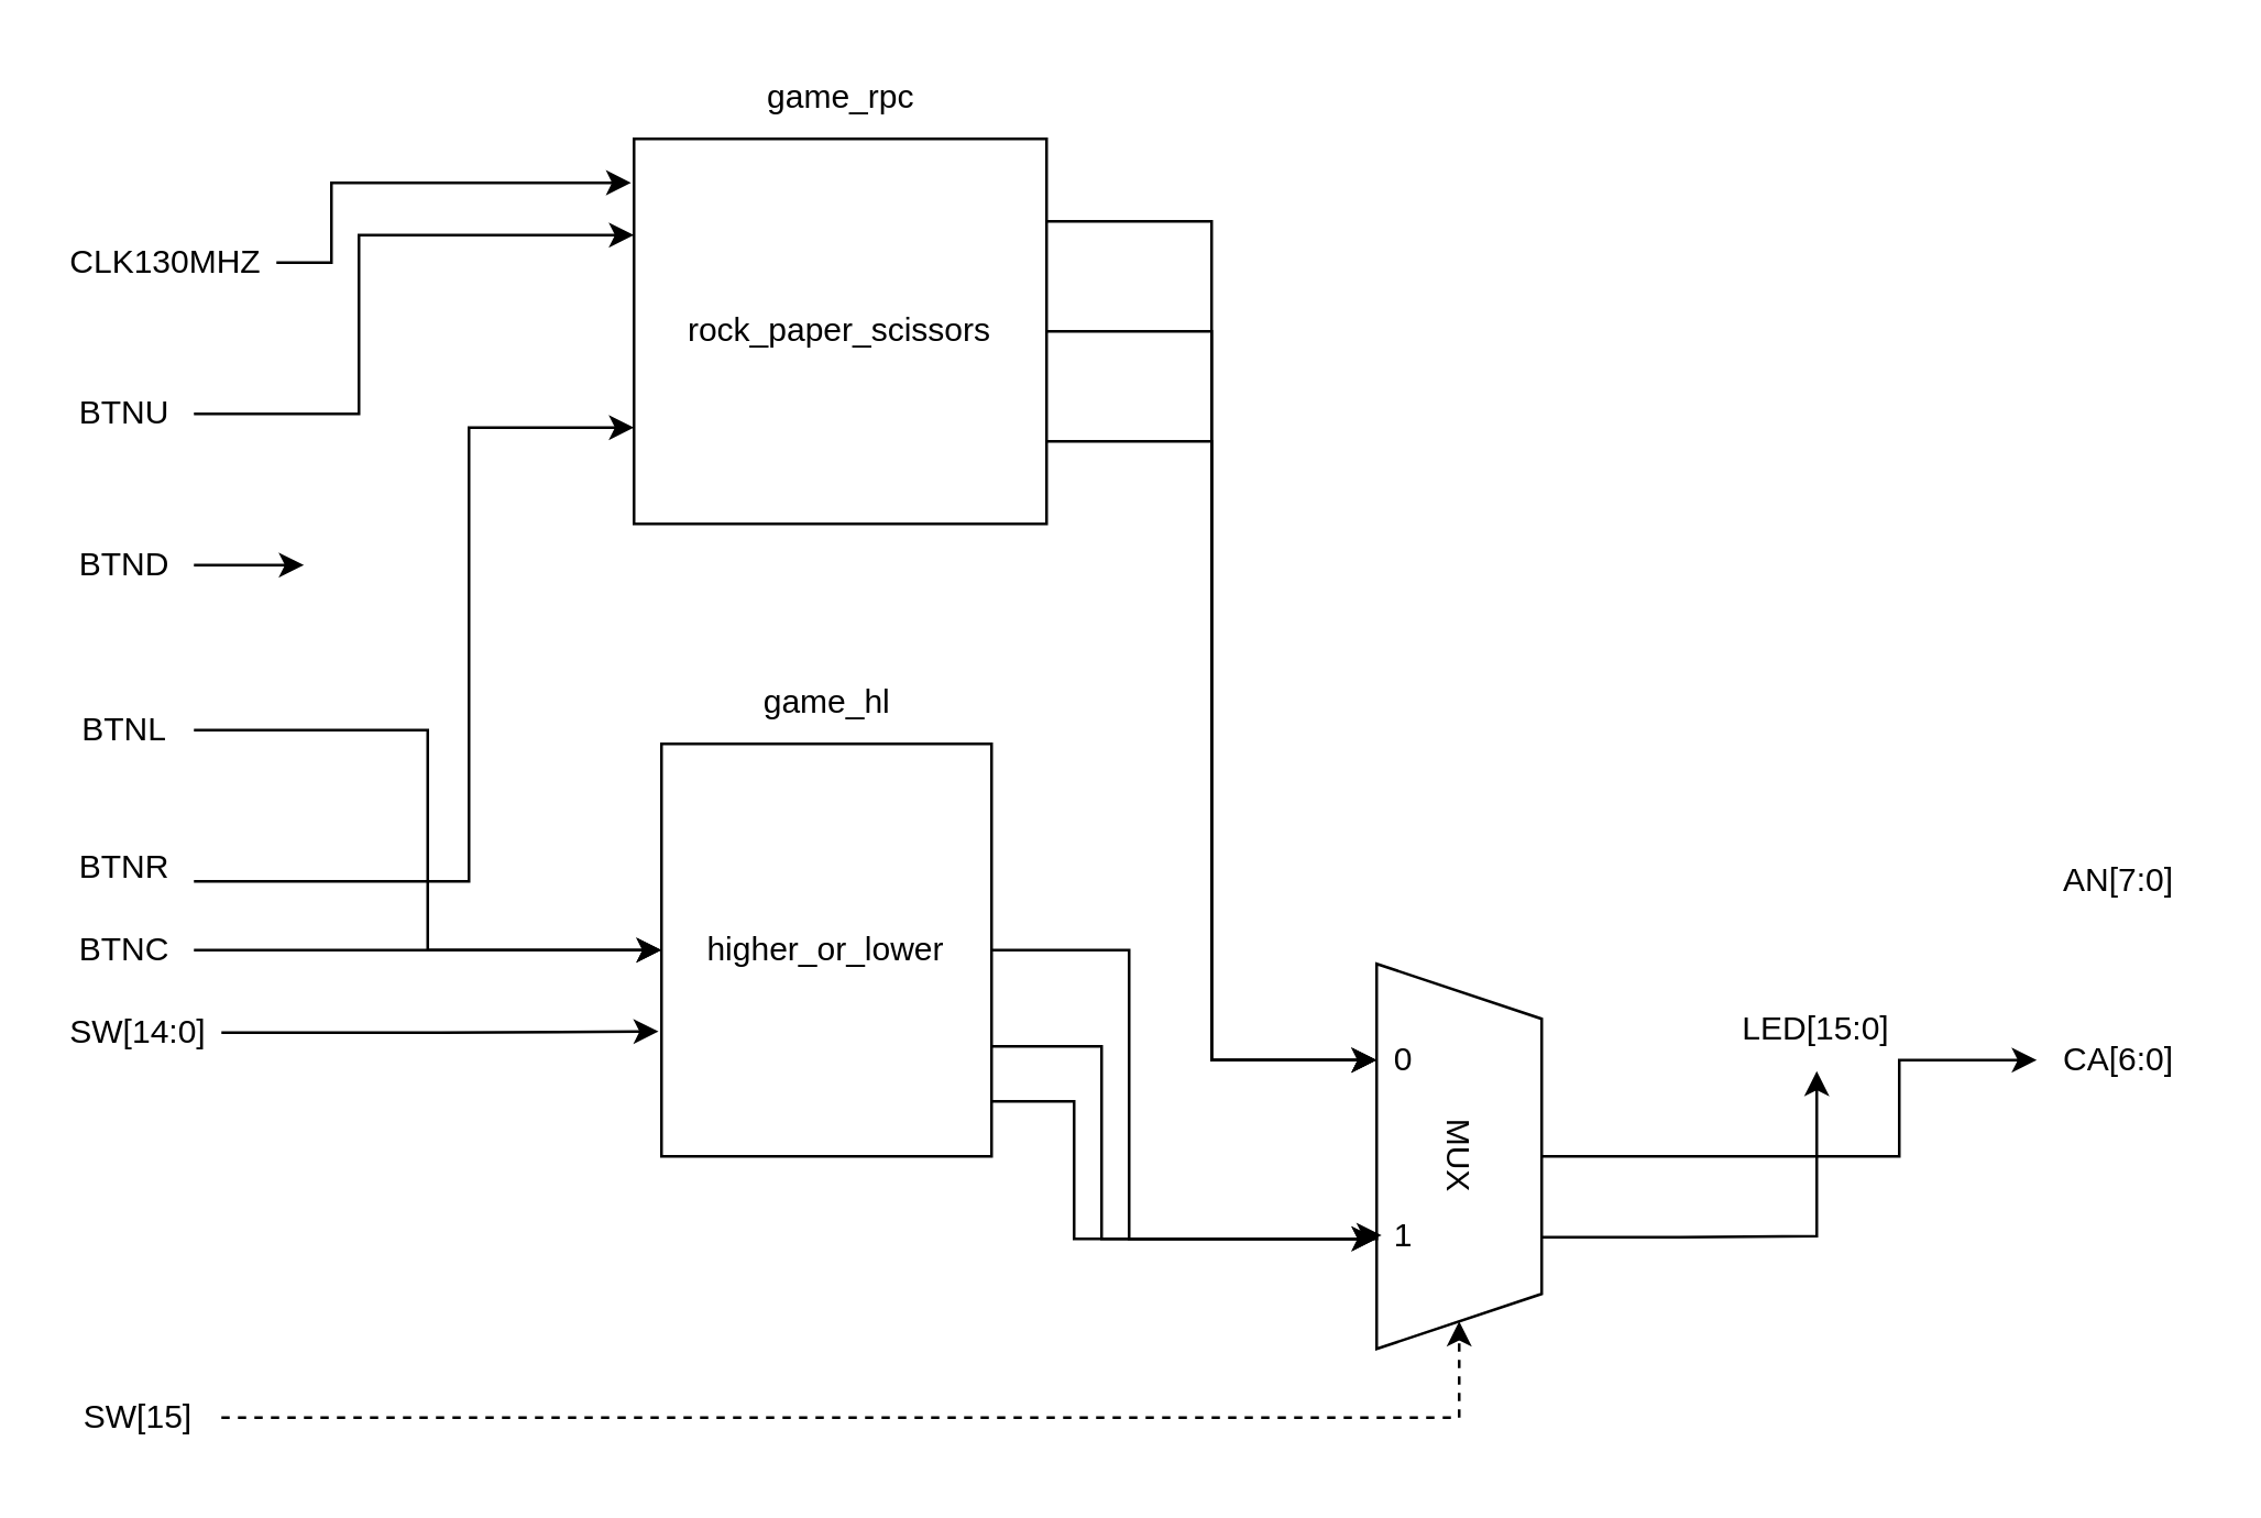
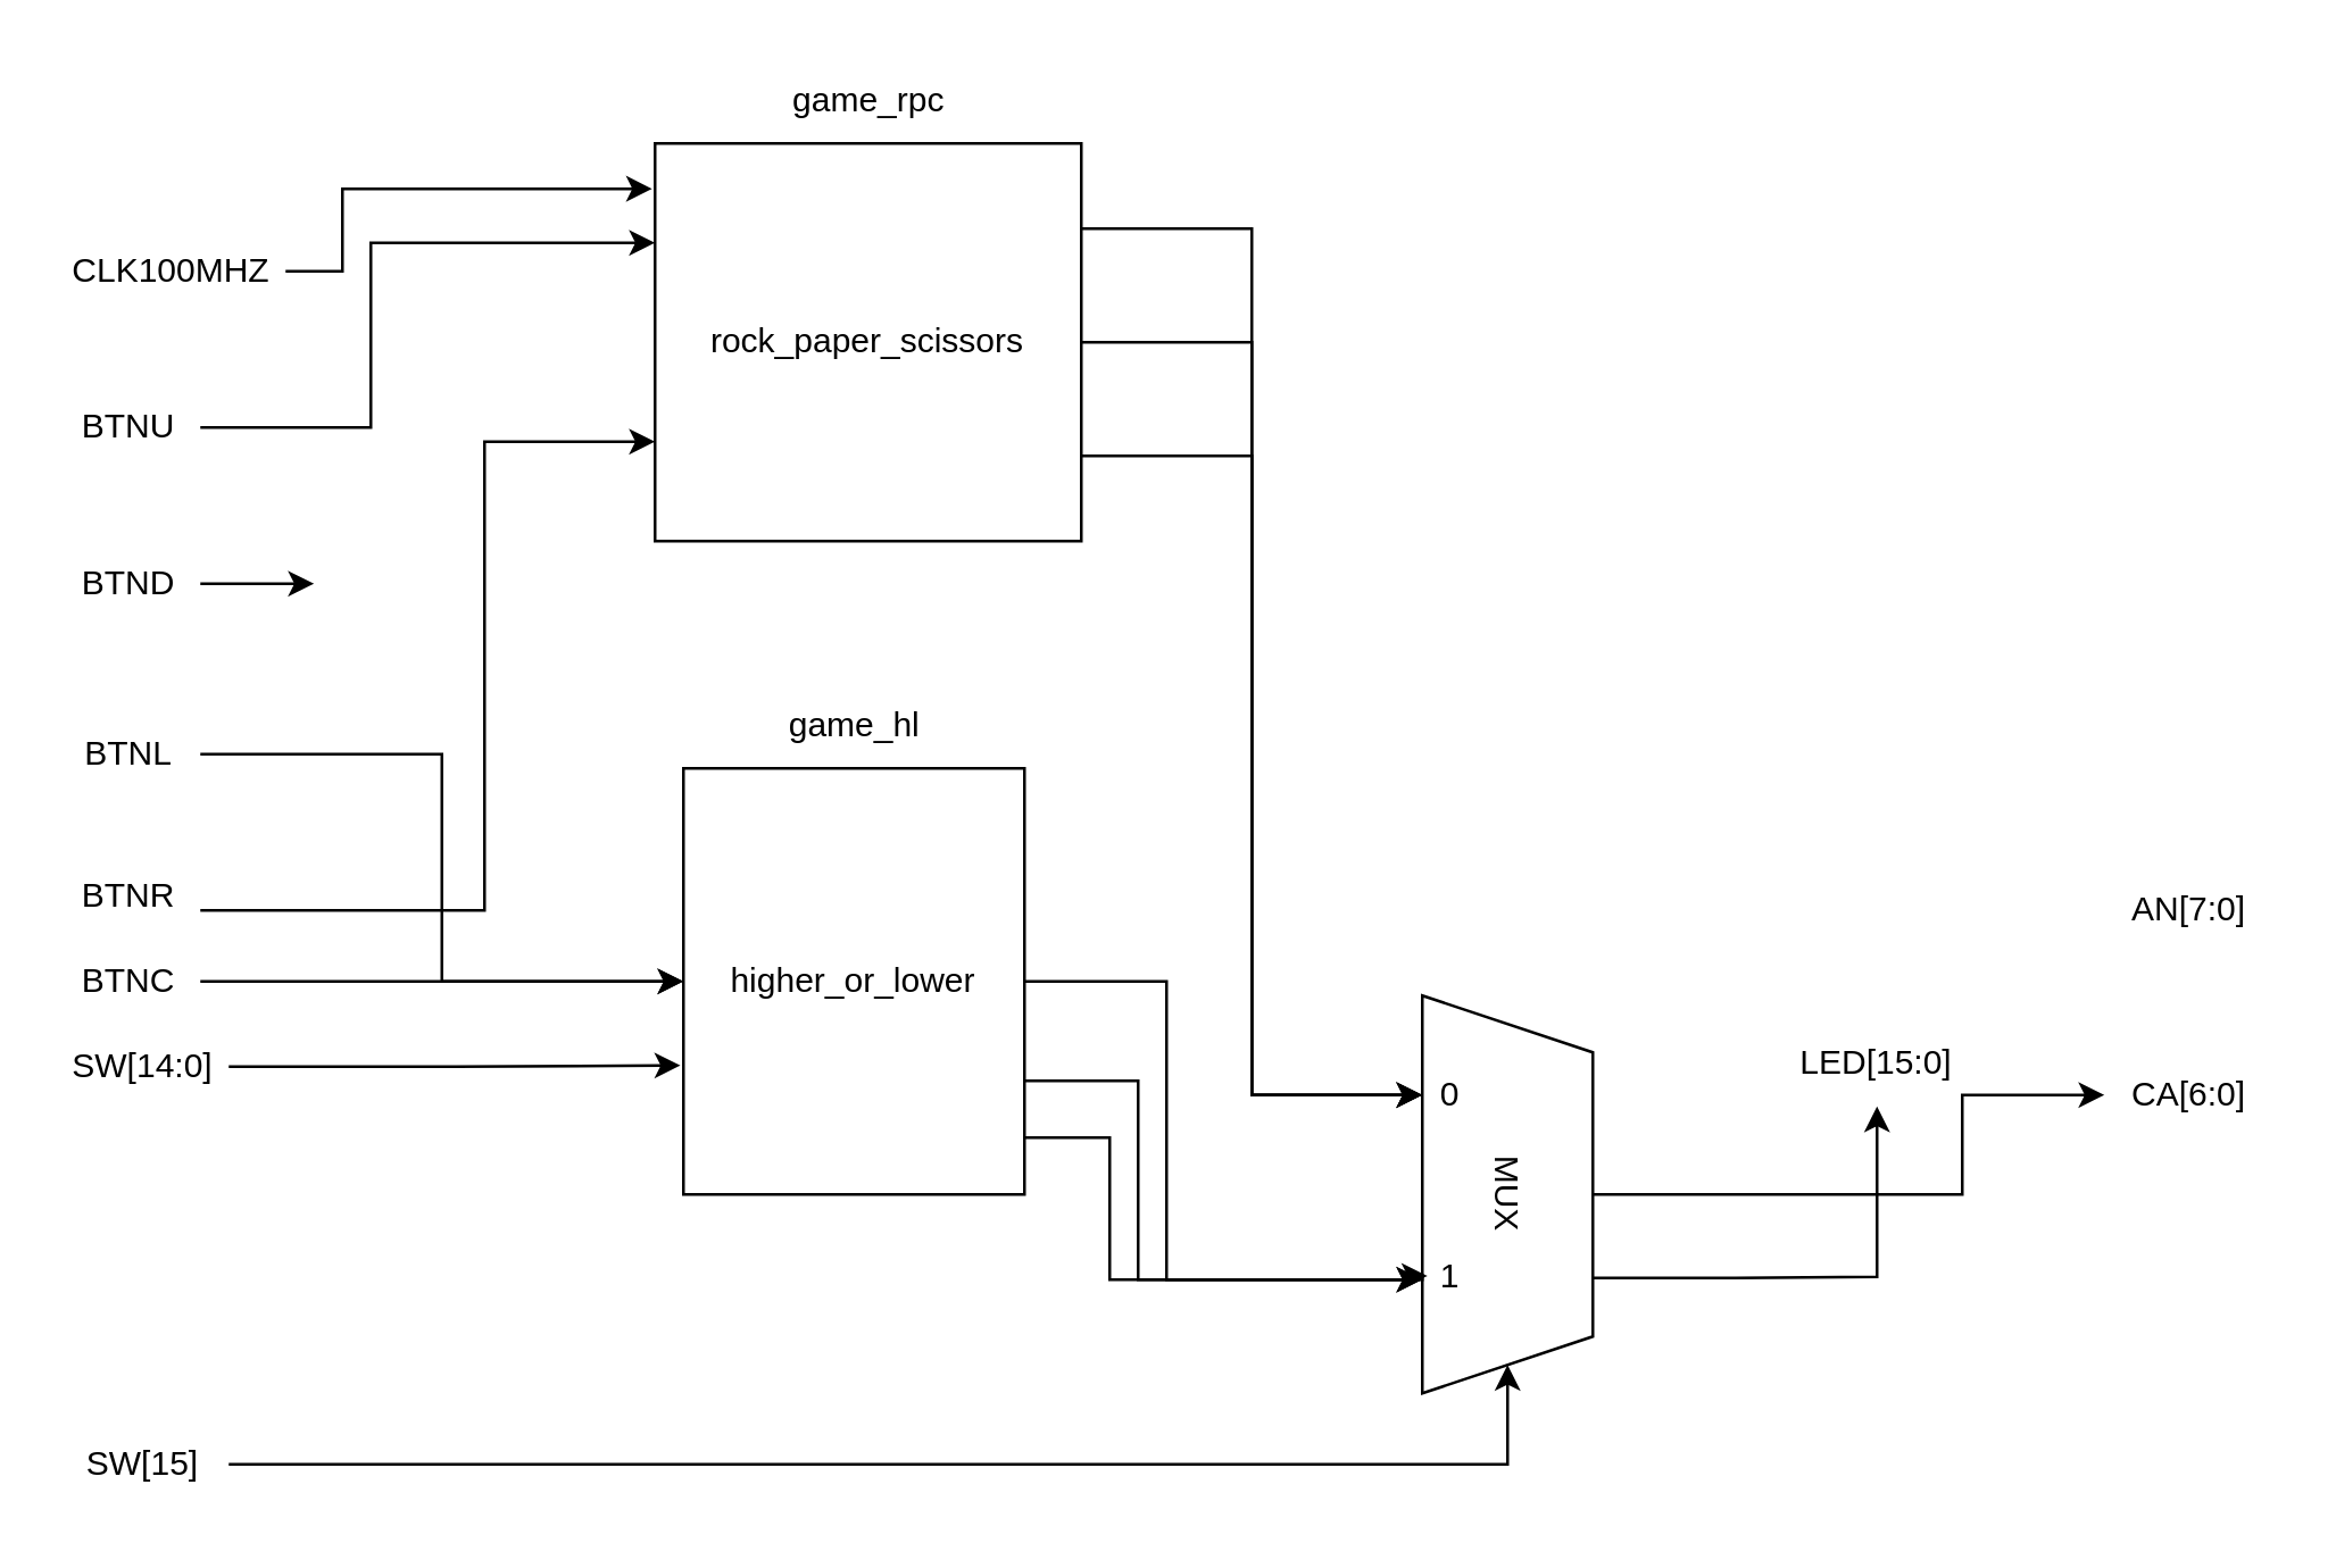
- <mxCell id="2" value="CLK130MHZ" style="text;html=1;align=center;verticalAlign=middle;whiteSpace=wrap;rounded=0;" parent="1" vertex="1"><mxGeometry x="20" y="80" width="80" height="30" as="geometry" /></mxCell>
+ <mxCell id="2" value="CLK100MHZ" style="text;html=1;align=center;verticalAlign=middle;whiteSpace=wrap;rounded=0;" parent="1" vertex="1"><mxGeometry x="20" y="80" width="80" height="30" as="geometry" /></mxCell>
- <mxCell id="11" style="edgeStyle=orthogonalEdgeStyle;rounded=0;orthogonalLoop=1;jettySize=auto;html=1;entryX=1;entryY=0.5;entryDx=0;entryDy=0;dashed=1;" parent="1" source="29" target="21" edge="1"><mxGeometry relative="1" as="geometry"><Array as="points"><mxPoint x="530" y="515" /></Array></mxGeometry></mxCell>
+ <mxCell id="11" style="edgeStyle=orthogonalEdgeStyle;rounded=0;orthogonalLoop=1;jettySize=auto;html=1;entryX=1;entryY=0.5;entryDx=0;entryDy=0;" parent="1" source="29" target="21" edge="1"><mxGeometry relative="1" as="geometry"><Array as="points"><mxPoint x="530" y="515" /></Array></mxGeometry></mxCell>
